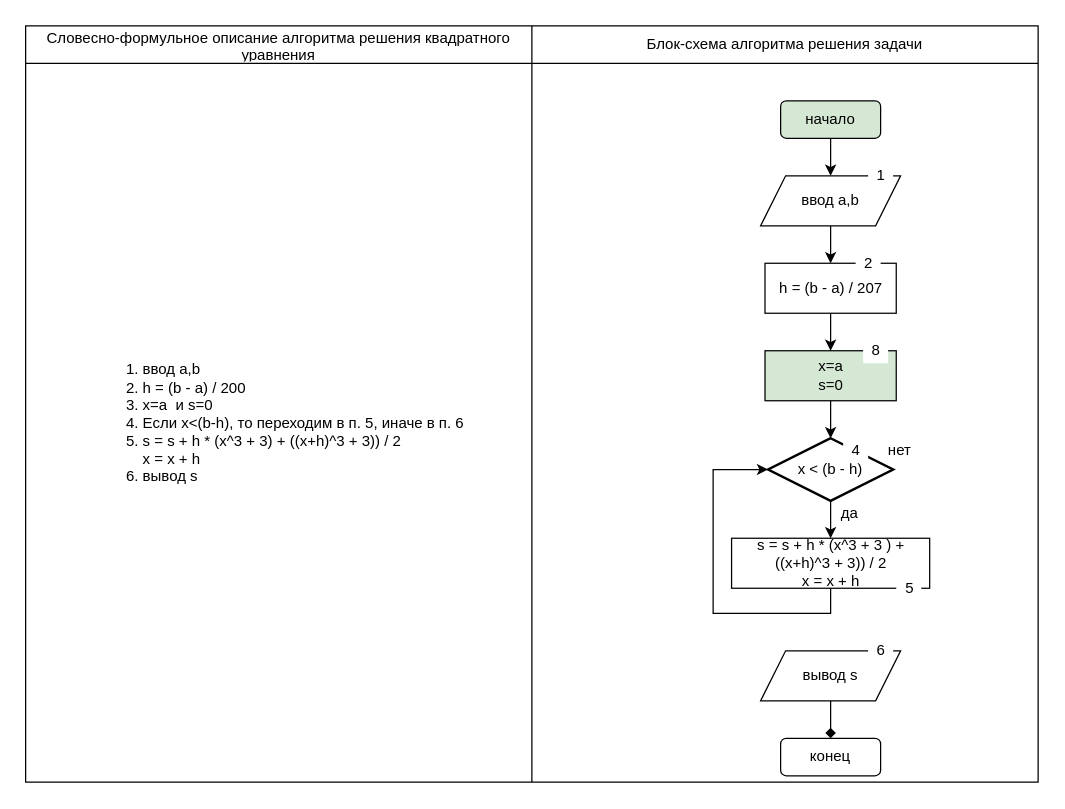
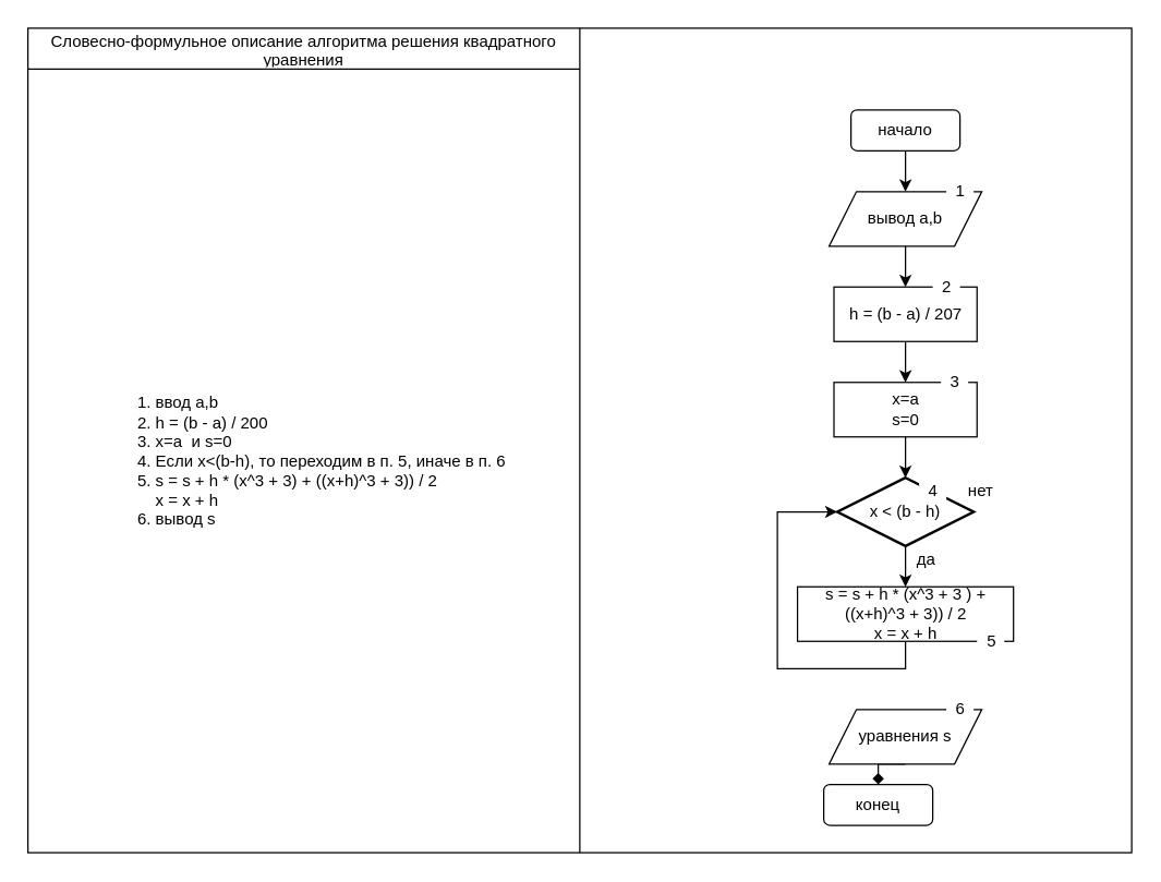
- <mxCell id="5" value="Блок-схема алгоритма решения задачи" style="shape=partialRectangle;html=1;whiteSpace=wrap;connectable=0;overflow=hidden;fillColor=none;top=0;left=0;bottom=0;right=0;pointerEvents=1;" vertex="1" parent="3"><mxGeometry x="405" width="405" height="30" as="geometry"><mxRectangle width="405" height="30" as="alternateBounds" /></mxGeometry></mxCell>
- <mxCell id="10" value="начало" style="rounded=1;whiteSpace=wrap;html=1;fillColor=#d5e8d4;" vertex="1" parent="1"><mxGeometry x="624" y="80" width="80" height="30" as="geometry" /></mxCell>
+ <mxCell id="10" value="начало" style="rounded=1;whiteSpace=wrap;html=1;" vertex="1" parent="1"><mxGeometry x="624" y="80" width="80" height="30" as="geometry" /></mxCell>
- <mxCell id="12" value="ввод a,b" style="shape=parallelogram;perimeter=parallelogramPerimeter;whiteSpace=wrap;html=1;fixedSize=1;" vertex="1" parent="1"><mxGeometry x="608" y="140" width="112" height="40" as="geometry" /></mxCell>
+ <mxCell id="12" value="вывод a,b" style="shape=parallelogram;perimeter=parallelogramPerimeter;whiteSpace=wrap;html=1;fixedSize=1;" vertex="1" parent="1"><mxGeometry x="608" y="140" width="112" height="40" as="geometry" /></mxCell>
- <mxCell id="25" value="8" style="text;html=1;align=center;verticalAlign=middle;resizable=0;points=[];autosize=1;strokeColor=none;fillColor=#FFFFFF;" vertex="1" parent="1"><mxGeometry x="690" y="270" width="20" height="20" as="geometry" /></mxCell>
+ <mxCell id="25" value="3" style="text;html=1;align=center;verticalAlign=middle;resizable=0;points=[];autosize=1;strokeColor=none;fillColor=#FFFFFF;" vertex="1" parent="1"><mxGeometry x="690" y="270" width="20" height="20" as="geometry" /></mxCell>
- <mxCell id="16" value="&lt;div&gt;x=a&lt;/div&gt;&lt;div&gt;s=0&lt;br&gt;&lt;/div&gt;" style="rounded=0;whiteSpace=wrap;html=1;fillColor=#d5e8d4;" vertex="1" parent="1"><mxGeometry x="611.5" y="280" width="105" height="40" as="geometry" /></mxCell>
+ <mxCell id="16" value="&lt;div&gt;x=a&lt;/div&gt;&lt;div&gt;s=0&lt;br&gt;&lt;/div&gt;" style="rounded=0;whiteSpace=wrap;html=1;" vertex="1" parent="1"><mxGeometry x="611.5" y="280" width="105" height="40" as="geometry" /></mxCell>
- <mxCell id="30" value="вывод s" style="shape=parallelogram;perimeter=parallelogramPerimeter;whiteSpace=wrap;html=1;fixedSize=1;" vertex="1" parent="1"><mxGeometry x="608" y="520" width="112" height="40" as="geometry" /></mxCell>
+ <mxCell id="30" value="уравнения s" style="shape=parallelogram;perimeter=parallelogramPerimeter;whiteSpace=wrap;html=1;fixedSize=1;" vertex="1" parent="1"><mxGeometry x="608" y="520" width="112" height="40" as="geometry" /></mxCell>
- <mxCell id="23" value="конец" style="rounded=1;whiteSpace=wrap;html=1;" vertex="1" parent="1"><mxGeometry x="624" y="590" width="80" height="30" as="geometry" /></mxCell>
+ <mxCell id="23" value="конец" style="rounded=1;whiteSpace=wrap;html=1;" vertex="1" parent="1"><mxGeometry x="604" y="575" width="80" height="30" as="geometry" /></mxCell>
